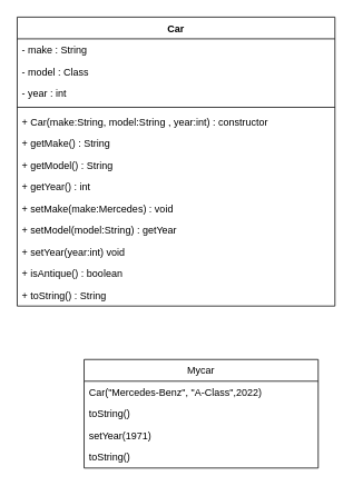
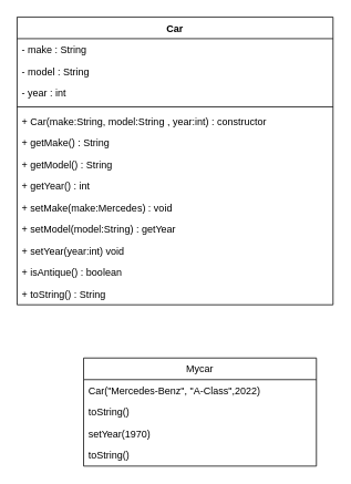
- <mxCell id="9" value="- model : Class" style="text;strokeColor=none;fillColor=none;align=left;verticalAlign=top;spacingLeft=4;spacingRight=4;overflow=hidden;rotatable=0;points=[[0,0.5],[1,0.5]];portConstraint=eastwest;" vertex="1" parent="7"><mxGeometry y="52" width="380" height="26" as="geometry" /></mxCell>
+ <mxCell id="9" value="- model : String" style="text;strokeColor=none;fillColor=none;align=left;verticalAlign=top;spacingLeft=4;spacingRight=4;overflow=hidden;rotatable=0;points=[[0,0.5],[1,0.5]];portConstraint=eastwest;" vertex="1" parent="7"><mxGeometry y="52" width="380" height="26" as="geometry" /></mxCell>
- <mxCell id="5" value="setYear(1971)" style="text;strokeColor=none;fillColor=none;align=left;verticalAlign=top;spacingLeft=4;spacingRight=4;overflow=hidden;rotatable=0;points=[[0,0.5],[1,0.5]];portConstraint=eastwest;" vertex="1" parent="2"><mxGeometry y="78" width="280" height="26" as="geometry" /></mxCell>
+ <mxCell id="5" value="setYear(1970)" style="text;strokeColor=none;fillColor=none;align=left;verticalAlign=top;spacingLeft=4;spacingRight=4;overflow=hidden;rotatable=0;points=[[0,0.5],[1,0.5]];portConstraint=eastwest;" vertex="1" parent="2"><mxGeometry y="78" width="280" height="26" as="geometry" /></mxCell>
